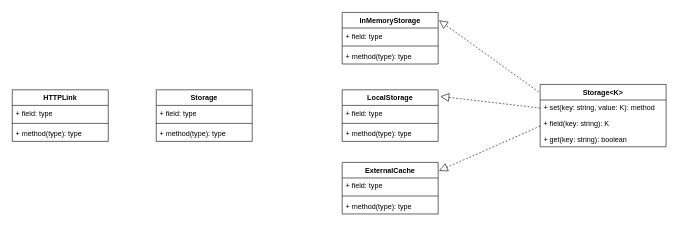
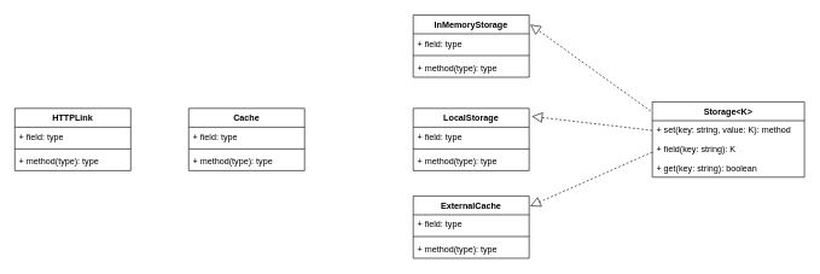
- <mxCell id="6" value="Storage" style="swimlane;fontStyle=1;align=center;verticalAlign=top;childLayout=stackLayout;horizontal=1;startSize=26;horizontalStack=0;resizeParent=1;resizeParentMax=0;resizeLast=0;collapsible=1;marginBottom=0;" vertex="1" parent="1"><mxGeometry x="260" y="149" width="160" height="86" as="geometry" /></mxCell>
+ <mxCell id="6" value="Cache" style="swimlane;fontStyle=1;align=center;verticalAlign=top;childLayout=stackLayout;horizontal=1;startSize=26;horizontalStack=0;resizeParent=1;resizeParentMax=0;resizeLast=0;collapsible=1;marginBottom=0;" vertex="1" parent="1"><mxGeometry x="260" y="149" width="160" height="86" as="geometry" /></mxCell>
